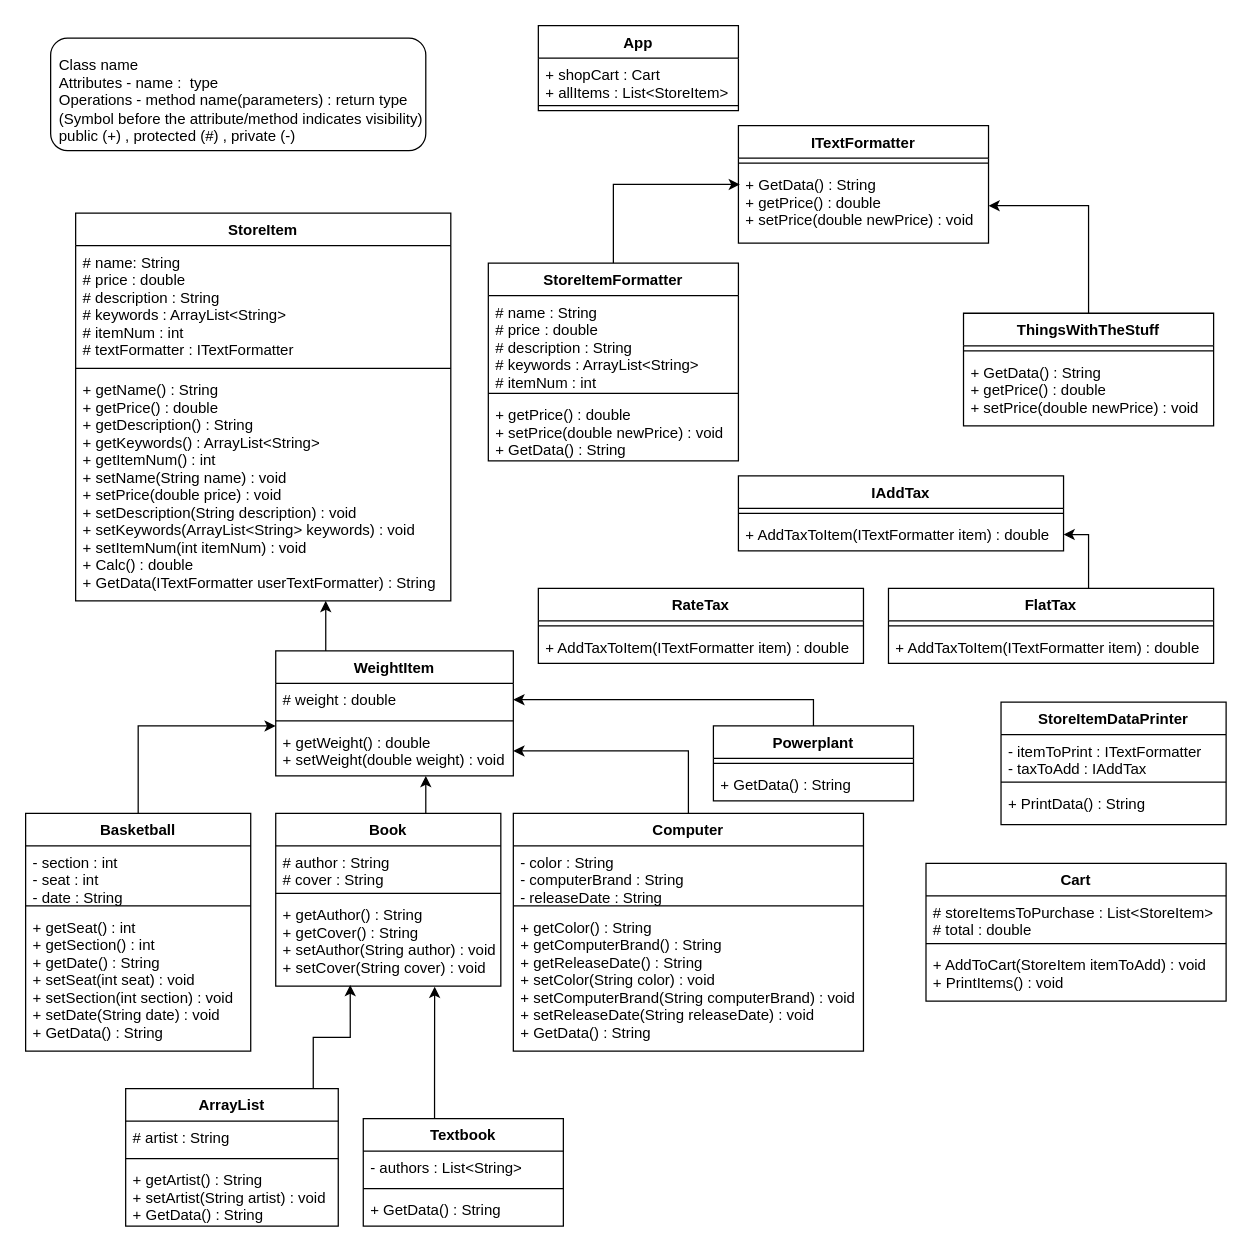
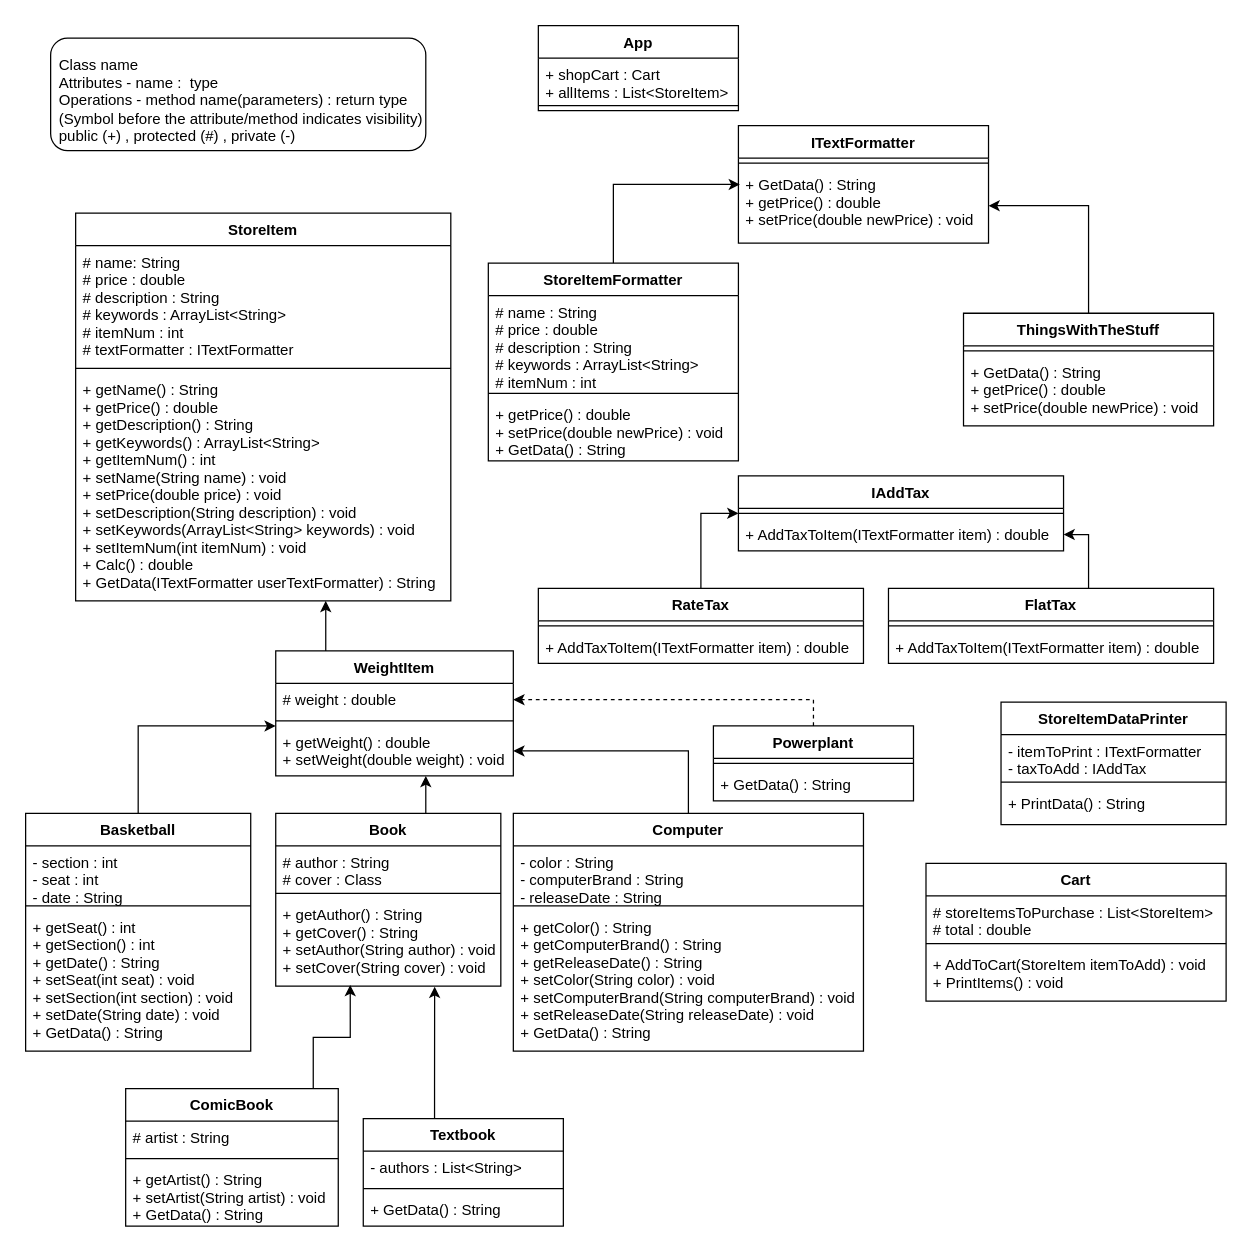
+ <mxCell id="50" style="edgeStyle=orthogonalEdgeStyle;rounded=0;orthogonalLoop=1;jettySize=auto;html=1;entryX=0;entryY=0.5;entryDx=0;entryDy=0;" parent="1" source="51" target="47" edge="1"><mxGeometry relative="1" as="geometry" /></mxCell>
- <mxCell id="21" style="edgeStyle=orthogonalEdgeStyle;rounded=0;orthogonalLoop=1;jettySize=auto;html=1;" parent="1" source="22" target="27" edge="1"><mxGeometry relative="1" as="geometry" /></mxCell>
+ <mxCell id="21" style="edgeStyle=orthogonalEdgeStyle;rounded=0;orthogonalLoop=1;jettySize=auto;html=1;dashed=1;" parent="1" source="22" target="27" edge="1"><mxGeometry relative="1" as="geometry" /></mxCell>
- <mxCell id="13" value="# author : String&#10;# cover : String&#10;" style="text;strokeColor=none;fillColor=none;align=left;verticalAlign=top;spacingLeft=4;spacingRight=4;overflow=hidden;rotatable=0;points=[[0,0.5],[1,0.5]];portConstraint=eastwest;" parent="12" vertex="1"><mxGeometry y="26" width="180" height="34" as="geometry" /></mxCell>
+ <mxCell id="13" value="# author : String&#10;# cover : Class&#10;" style="text;strokeColor=none;fillColor=none;align=left;verticalAlign=top;spacingLeft=4;spacingRight=4;overflow=hidden;rotatable=0;points=[[0,0.5],[1,0.5]];portConstraint=eastwest;" parent="12" vertex="1"><mxGeometry y="26" width="180" height="34" as="geometry" /></mxCell>
- <mxCell id="31" value="ArrayList" style="swimlane;fontStyle=1;align=center;verticalAlign=top;childLayout=stackLayout;horizontal=1;startSize=26;horizontalStack=0;resizeParent=1;resizeParentMax=0;resizeLast=0;collapsible=1;marginBottom=0;" parent="1" vertex="1"><mxGeometry x="100" y="870" width="170" height="110" as="geometry" /></mxCell>
+ <mxCell id="31" value="ComicBook" style="swimlane;fontStyle=1;align=center;verticalAlign=top;childLayout=stackLayout;horizontal=1;startSize=26;horizontalStack=0;resizeParent=1;resizeParentMax=0;resizeLast=0;collapsible=1;marginBottom=0;" parent="1" vertex="1"><mxGeometry x="100" y="870" width="170" height="110" as="geometry" /></mxCell>
